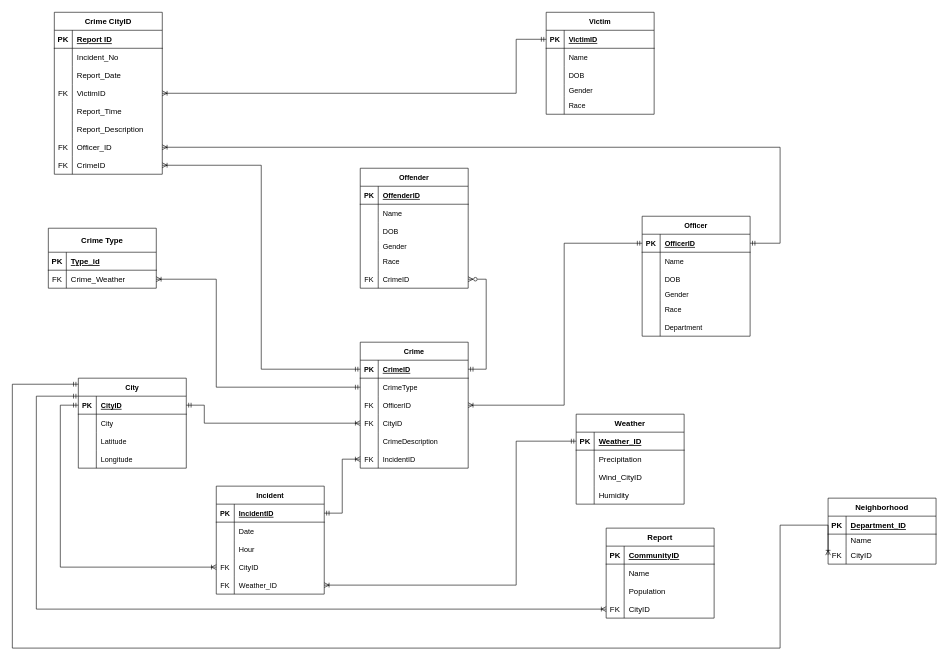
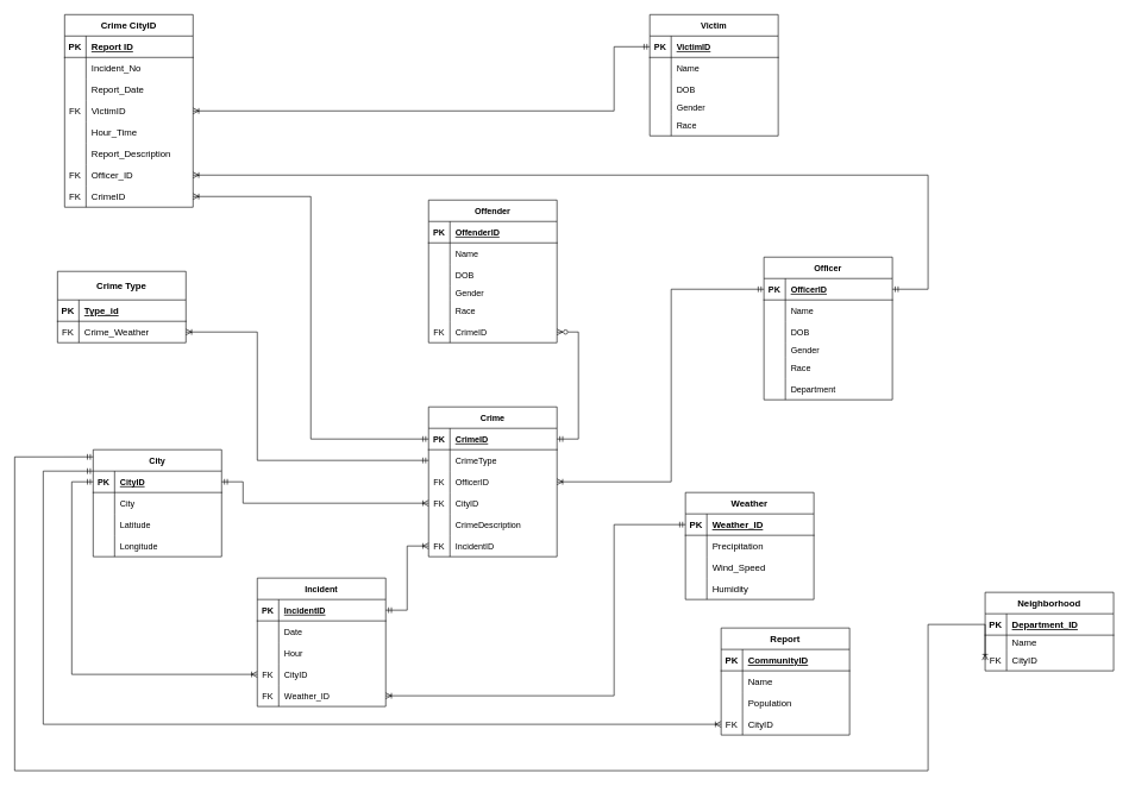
- <mxCell id="111" value="Report_Time" style="shape=partialRectangle;connectable=0;fillColor=none;top=0;left=0;bottom=0;right=0;align=left;spacingLeft=6;overflow=hidden;fontSize=13;" parent="109" vertex="1"><mxGeometry x="30" width="150" height="30" as="geometry"><mxRectangle width="150" height="30" as="alternateBounds" /></mxGeometry></mxCell>
+ <mxCell id="111" value="Hour_Time" style="shape=partialRectangle;connectable=0;fillColor=none;top=0;left=0;bottom=0;right=0;align=left;spacingLeft=6;overflow=hidden;fontSize=13;" parent="109" vertex="1"><mxGeometry x="30" width="150" height="30" as="geometry"><mxRectangle width="150" height="30" as="alternateBounds" /></mxGeometry></mxCell>
- <mxCell id="136" value="Wind_CityID" style="shape=partialRectangle;connectable=0;fillColor=none;top=0;left=0;bottom=0;right=0;align=left;spacingLeft=6;overflow=hidden;fontSize=13;" parent="134" vertex="1"><mxGeometry x="30" width="150" height="30" as="geometry"><mxRectangle width="150" height="30" as="alternateBounds" /></mxGeometry></mxCell>
+ <mxCell id="136" value="Wind_Speed" style="shape=partialRectangle;connectable=0;fillColor=none;top=0;left=0;bottom=0;right=0;align=left;spacingLeft=6;overflow=hidden;fontSize=13;" parent="134" vertex="1"><mxGeometry x="30" width="150" height="30" as="geometry"><mxRectangle width="150" height="30" as="alternateBounds" /></mxGeometry></mxCell>
